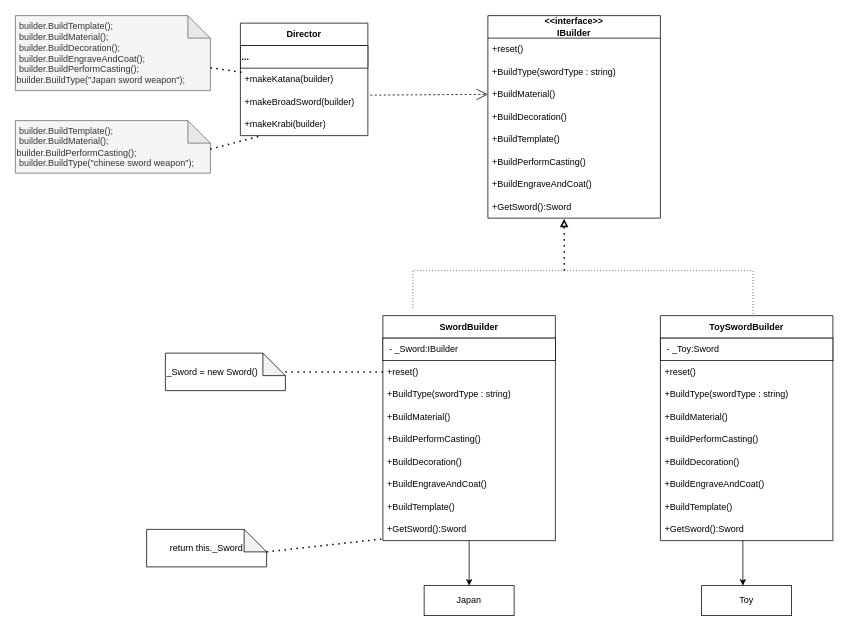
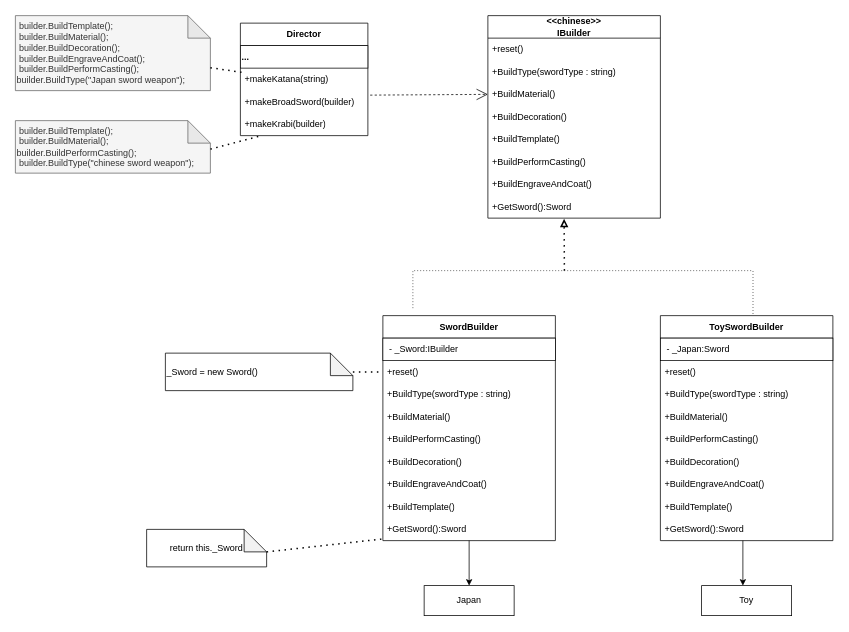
- <mxCell id="2" value="&lt;b&gt;&amp;lt;&amp;lt;interface&amp;gt;&amp;gt;&lt;br&gt;IBuilder&lt;/b&gt;" style="swimlane;fontStyle=0;childLayout=stackLayout;horizontal=1;startSize=30;horizontalStack=0;resizeParent=1;resizeParentMax=0;resizeLast=0;collapsible=1;marginBottom=0;whiteSpace=wrap;html=1;" parent="1" vertex="1"><mxGeometry x="650" y="20" width="230" height="270" as="geometry" /></mxCell>
+ <mxCell id="2" value="&lt;b&gt;&amp;lt;&amp;lt;chinese&amp;gt;&amp;gt;&lt;br&gt;IBuilder&lt;/b&gt;" style="swimlane;fontStyle=0;childLayout=stackLayout;horizontal=1;startSize=30;horizontalStack=0;resizeParent=1;resizeParentMax=0;resizeLast=0;collapsible=1;marginBottom=0;whiteSpace=wrap;html=1;" parent="1" vertex="1"><mxGeometry x="650" y="20" width="230" height="270" as="geometry" /></mxCell>
- <mxCell id="23" value="+makeKatana(builder)" style="text;strokeColor=none;fillColor=none;align=left;verticalAlign=middle;spacingLeft=4;spacingRight=4;overflow=hidden;points=[[0,0.5],[1,0.5]];portConstraint=eastwest;rotatable=0;whiteSpace=wrap;html=1;" parent="21" vertex="1"><mxGeometry y="60" width="170" height="30" as="geometry" /></mxCell>
+ <mxCell id="23" value="+makeKatana(string)" style="text;strokeColor=none;fillColor=none;align=left;verticalAlign=middle;spacingLeft=4;spacingRight=4;overflow=hidden;points=[[0,0.5],[1,0.5]];portConstraint=eastwest;rotatable=0;whiteSpace=wrap;html=1;" parent="21" vertex="1"><mxGeometry y="60" width="170" height="30" as="geometry" /></mxCell>
- <mxCell id="34" value="&lt;font style=&quot;font-size: 12px;&quot;&gt;&amp;nbsp; - _Toy:&lt;/font&gt;Sword" style="rounded=0;whiteSpace=wrap;html=1;align=left;" parent="33" vertex="1"><mxGeometry y="30" width="230" height="30" as="geometry" /></mxCell>
+ <mxCell id="34" value="&lt;font style=&quot;font-size: 12px;&quot;&gt;&amp;nbsp; - _Japan:&lt;/font&gt;Sword" style="rounded=0;whiteSpace=wrap;html=1;align=left;" parent="33" vertex="1"><mxGeometry y="30" width="230" height="30" as="geometry" /></mxCell>
- <mxCell id="31" value="_Sword = new Sword()" style="shape=note;whiteSpace=wrap;html=1;backgroundOutline=1;darkOpacity=0.05;align=left;" parent="1" vertex="1"><mxGeometry x="220" y="470" width="160" height="50" as="geometry" /></mxCell>
+ <mxCell id="31" value="_Sword = new Sword()" style="shape=note;whiteSpace=wrap;html=1;backgroundOutline=1;darkOpacity=0.05;align=left;" parent="1" vertex="1"><mxGeometry x="220" y="470" width="250" height="50" as="geometry" /></mxCell>
